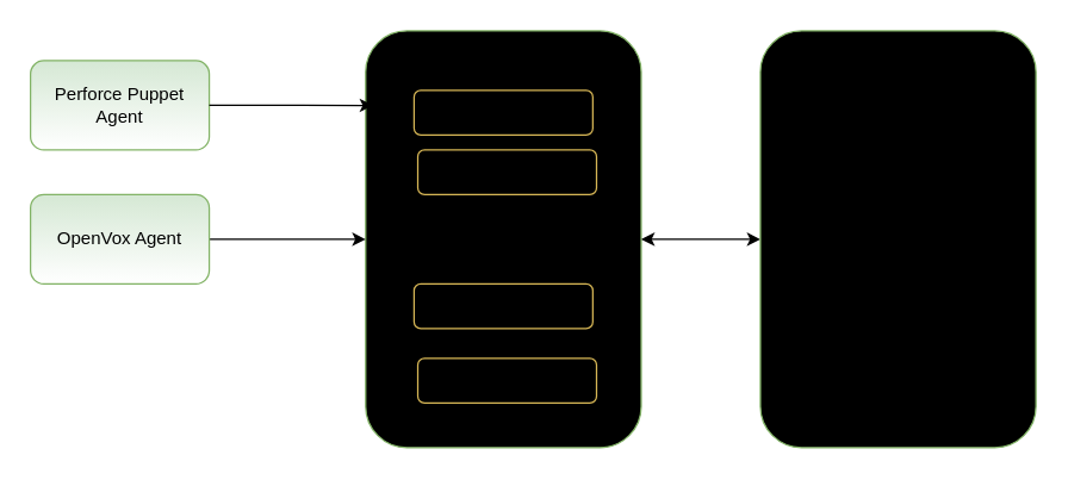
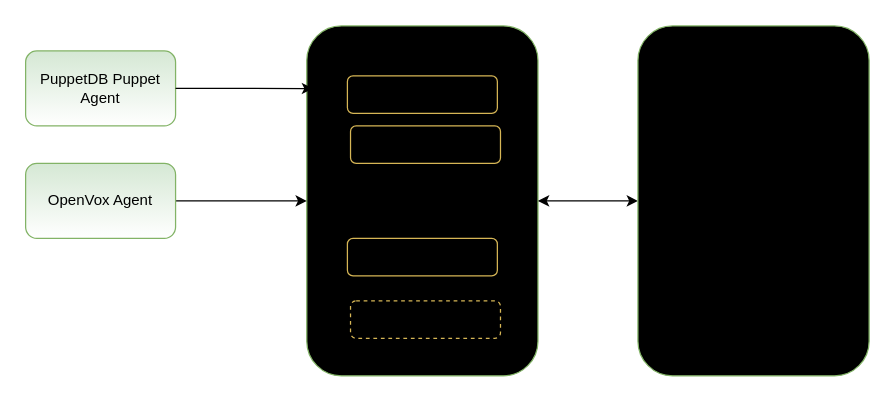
- <mxCell id="10" value="Perforce Puppet Agent" style="rounded=1;whiteSpace=wrap;html=1;fillColor=#d5e8d4;strokeColor=#82b366;gradientColor=#FFFFFF;" vertex="1" parent="1"><mxGeometry x="20" y="40" width="120" height="60" as="geometry" /></mxCell>
+ <mxCell id="10" value="PuppetDB Puppet Agent" style="rounded=1;whiteSpace=wrap;html=1;fillColor=#d5e8d4;strokeColor=#82b366;gradientColor=#FFFFFF;" vertex="1" parent="1"><mxGeometry x="20" y="40" width="120" height="60" as="geometry" /></mxCell>
- <mxCell id="14" value="foreman-proxy" style="rounded=1;whiteSpace=wrap;html=1;fillColor=#fff2cc;strokeColor=#d6b656;gradientColor=light-dark(#ffffff, #ededed);" vertex="1" parent="1"><mxGeometry x="280" y="240" width="120" height="30" as="geometry" /></mxCell>
+ <mxCell id="14" value="foreman-proxy" style="rounded=1;whiteSpace=wrap;html=1;fillColor=#fff2cc;strokeColor=#d6b656;gradientColor=light-dark(#ffffff, #ededed);dashed=1;" vertex="1" parent="1"><mxGeometry x="280" y="240" width="120" height="30" as="geometry" /></mxCell>
